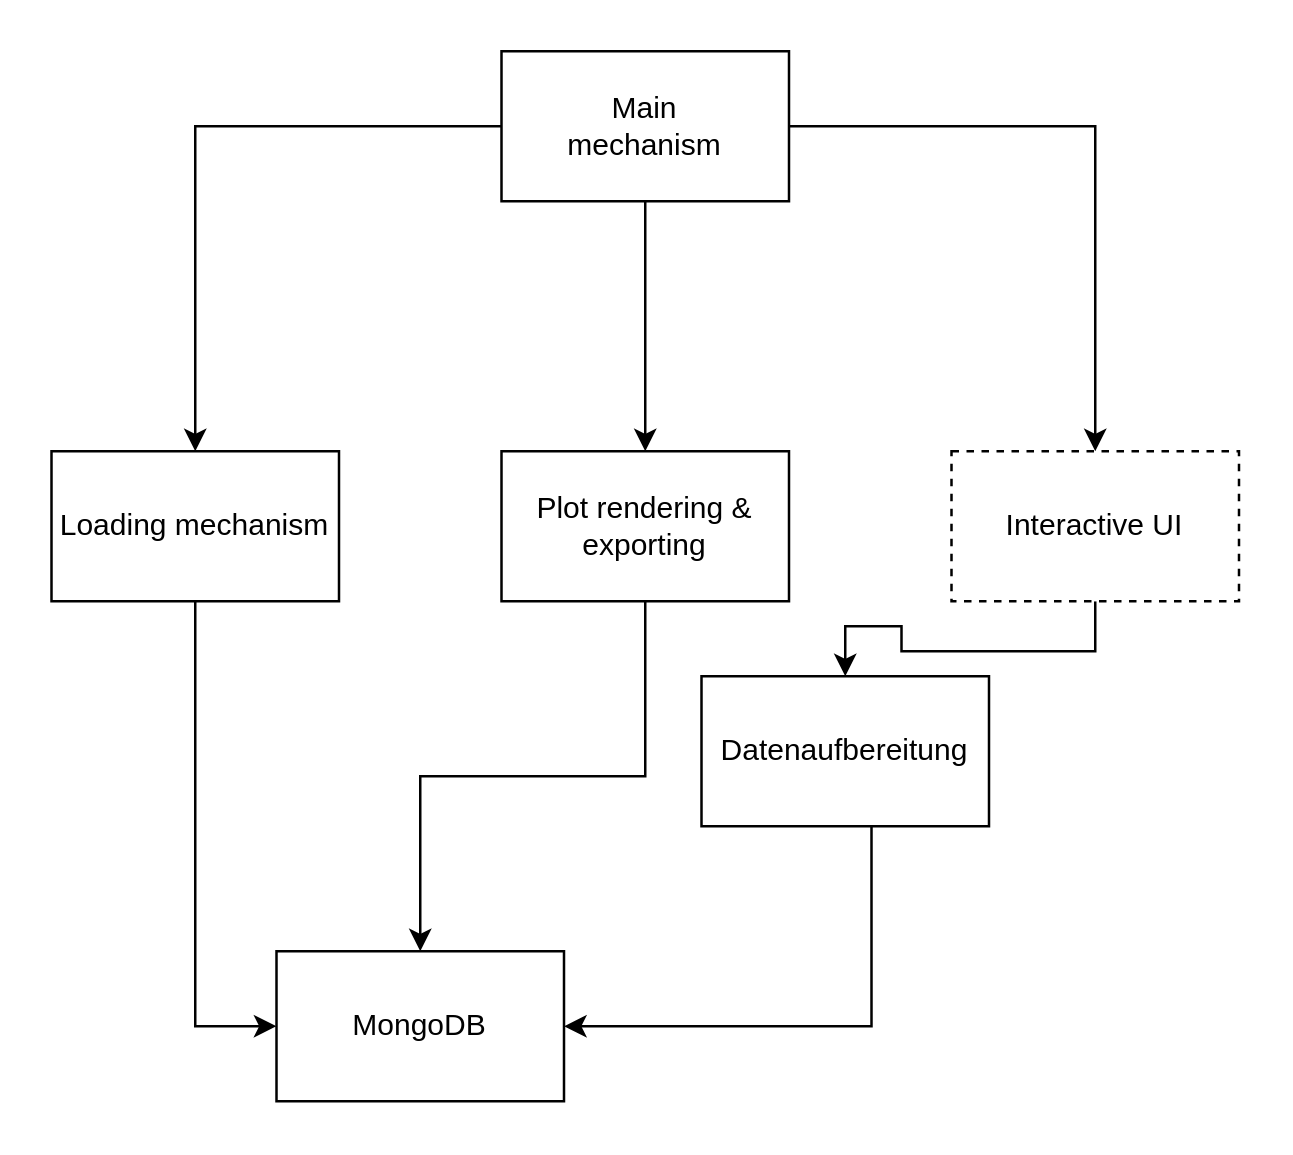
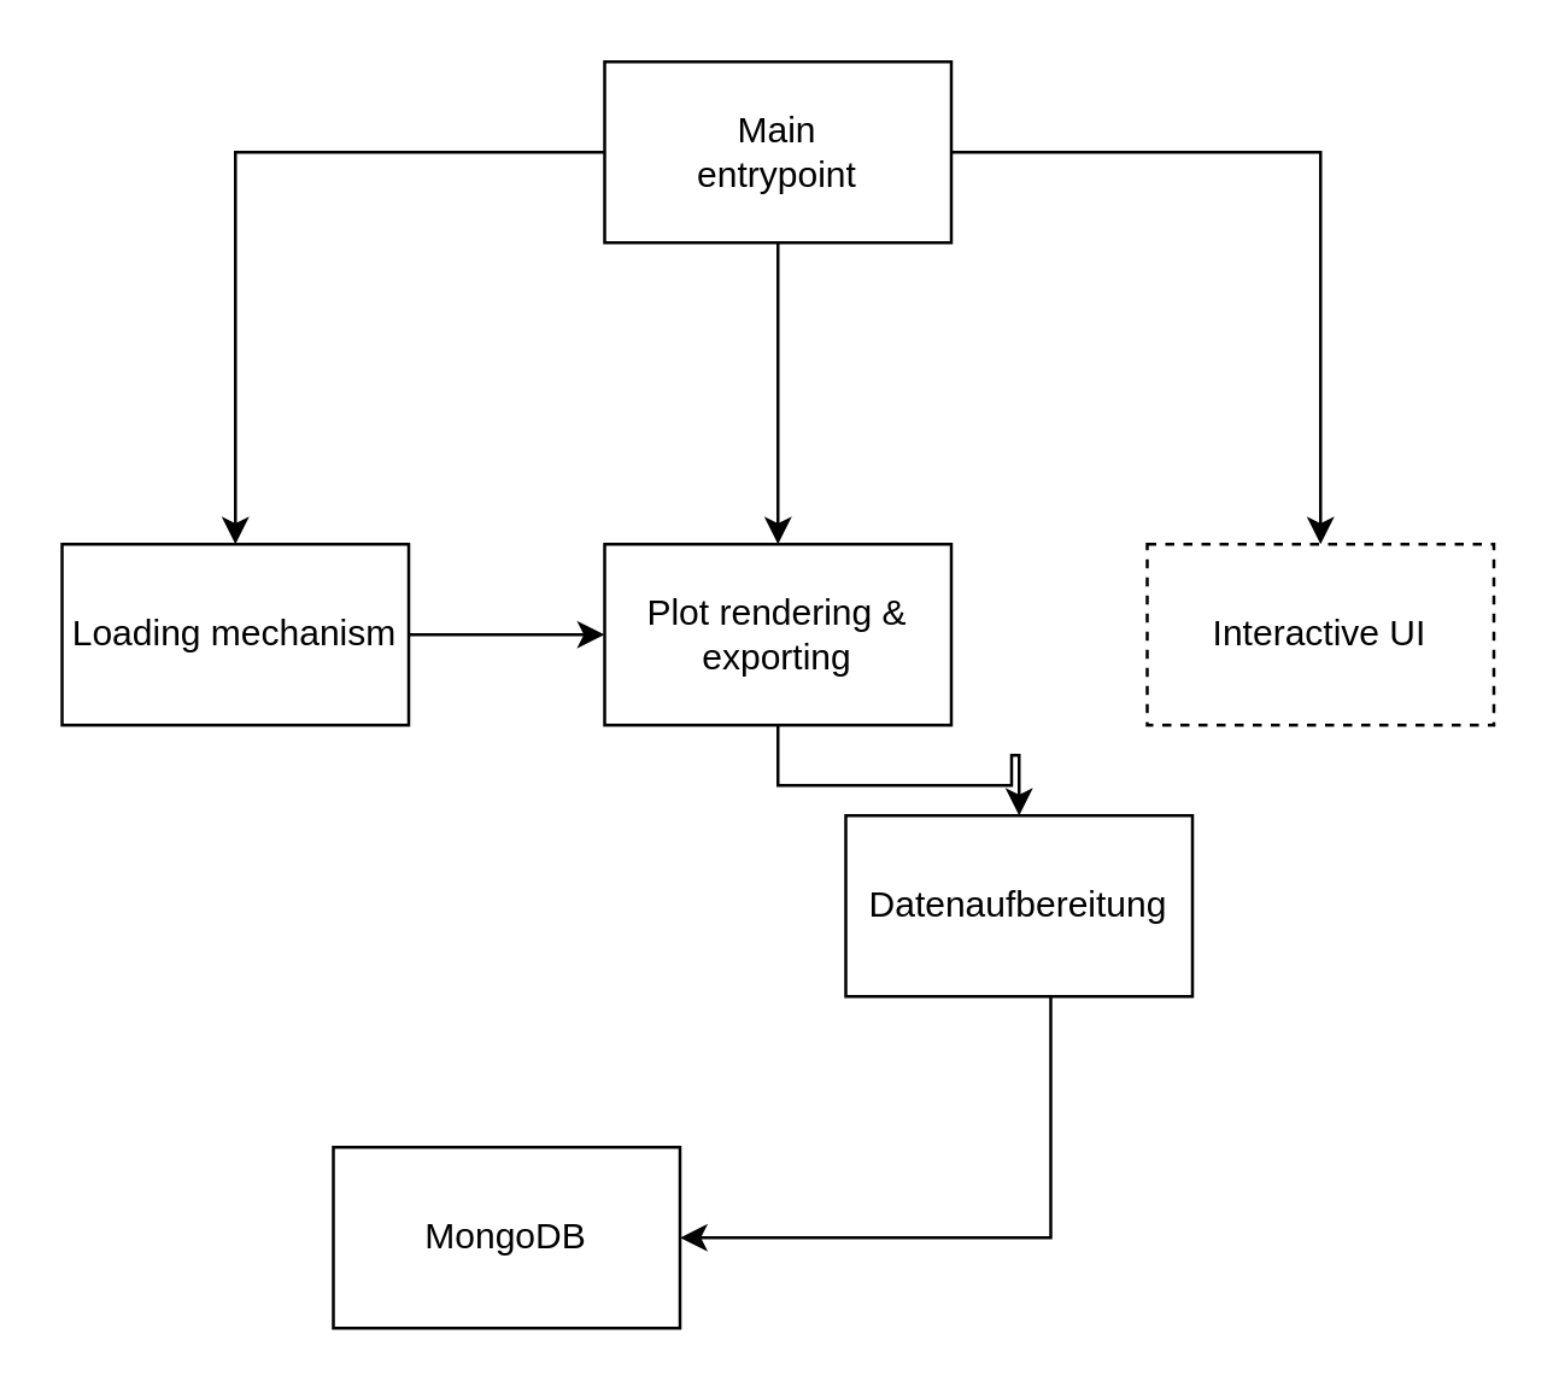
- <mxCell id="5" value="Main&lt;div&gt;mechanism&lt;/div&gt;" style="rounded=0;whiteSpace=wrap;html=1;" parent="1" vertex="1"><mxGeometry x="200" y="20" width="115" height="60" as="geometry" /></mxCell>
+ <mxCell id="5" value="Main&lt;div&gt;entrypoint&lt;/div&gt;" style="rounded=0;whiteSpace=wrap;html=1;" parent="1" vertex="1"><mxGeometry x="200" y="20" width="115" height="60" as="geometry" /></mxCell>
- <mxCell id="10" style="edgeStyle=orthogonalEdgeStyle;rounded=0;orthogonalLoop=1;jettySize=auto;html=1;entryX=0.5;entryY=0;entryDx=0;entryDy=0;" edge="1" parent="1" source="11" target="14"><mxGeometry relative="1" as="geometry" /></mxCell>
- <mxCell id="8" style="edgeStyle=orthogonalEdgeStyle;rounded=0;orthogonalLoop=1;jettySize=auto;html=1;" edge="1" parent="1" source="9" target="12"><mxGeometry relative="1" as="geometry" /></mxCell>
+ <mxCell id="8" style="edgeStyle=orthogonalEdgeStyle;rounded=0;orthogonalLoop=1;jettySize=auto;html=1;entryX=0.5;entryY=0;entryDx=0;entryDy=0;" edge="1" parent="1" source="9" target="14"><mxGeometry relative="1" as="geometry" /></mxCell>
- <mxCell id="6" style="edgeStyle=orthogonalEdgeStyle;rounded=0;orthogonalLoop=1;jettySize=auto;html=1;entryX=0;entryY=0.5;entryDx=0;entryDy=0;" parent="1" source="7" target="12" edge="1"><mxGeometry relative="1" as="geometry" /></mxCell>
+ <mxCell id="6" style="edgeStyle=orthogonalEdgeStyle;rounded=0;orthogonalLoop=1;jettySize=auto;html=1;" parent="1" source="7" target="9" edge="1"><mxGeometry relative="1" as="geometry" /></mxCell>
